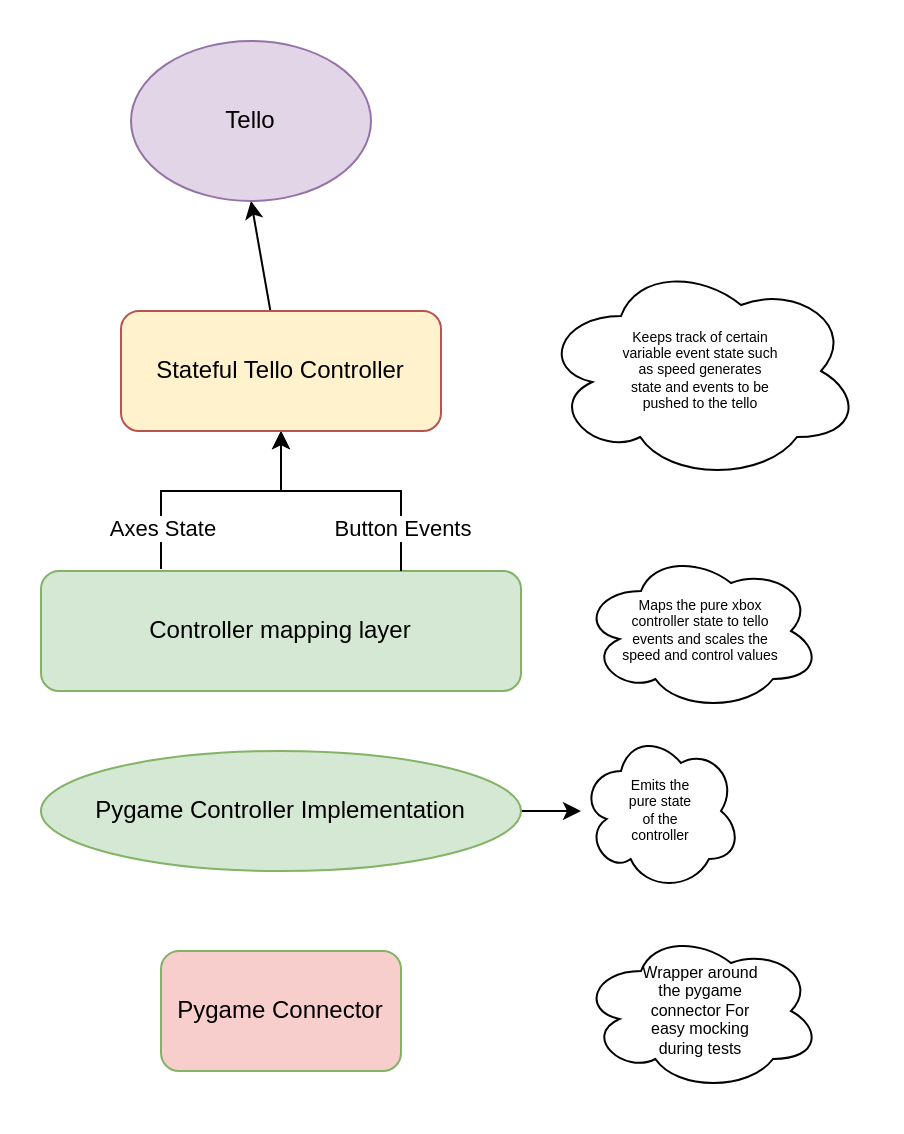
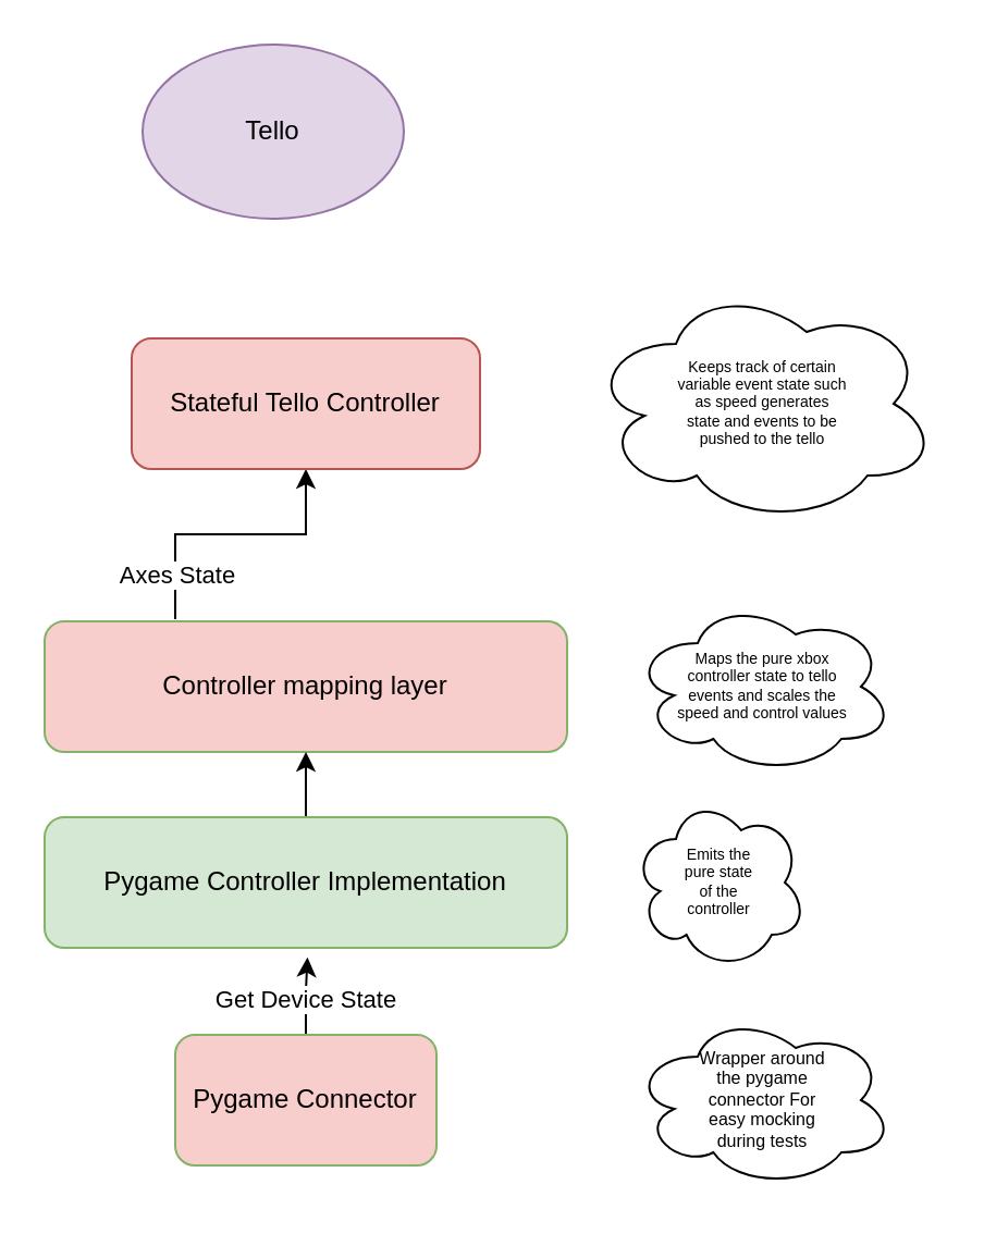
- <mxCell id="10" style="edgeStyle=none;html=1;entryX=0.5;entryY=1;entryDx=0;entryDy=0;" parent="1" source="11" target="18" edge="1"><mxGeometry relative="1" as="geometry" /></mxCell>
- <mxCell id="11" value="Stateful Tello Controller" style="rounded=1;whiteSpace=wrap;html=1;fillColor=#fff2cc;strokeColor=#b85450;" parent="1" vertex="1"><mxGeometry x="60" y="155" width="160" height="60" as="geometry" /></mxCell>
+ <mxCell id="11" value="Stateful Tello Controller" style="rounded=1;whiteSpace=wrap;html=1;fillColor=#f8cecc;strokeColor=#b85450;" parent="1" vertex="1"><mxGeometry x="60" y="155" width="160" height="60" as="geometry" /></mxCell>
- <mxCell id="8" style="edgeStyle=orthogonalEdgeStyle;rounded=0;orthogonalLoop=1;jettySize=auto;html=1;" parent="1" source="7" target="11" edge="1"><mxGeometry relative="1" as="geometry"><mxPoint x="140" y="225" as="targetPoint" /><Array as="points"><mxPoint x="200" y="245" /><mxPoint x="140" y="245" /></Array></mxGeometry></mxCell>
- <mxCell id="9" value="Button Events" style="edgeLabel;html=1;align=center;verticalAlign=middle;resizable=0;points=[];" parent="8" vertex="1" connectable="0"><mxGeometry x="-0.52" y="-1" relative="1" as="geometry"><mxPoint x="-1" y="9" as="offset" /></mxGeometry></mxCell>
- <mxCell id="7" value="Controller mapping layer" style="rounded=1;whiteSpace=wrap;html=1;fillColor=#d5e8d4;strokeColor=#82b366;" parent="1" vertex="1"><mxGeometry x="20" y="285" width="240" height="60" as="geometry" /></mxCell>
+ <mxCell id="7" value="Controller mapping layer" style="rounded=1;whiteSpace=wrap;html=1;fillColor=#f8cecc;strokeColor=#82b366;" parent="1" vertex="1"><mxGeometry x="20" y="285" width="240" height="60" as="geometry" /></mxCell>
- <mxCell id="16" value="Pygame Controller Implementation" style="ellipse;whiteSpace=wrap;html=1;fillColor=#d5e8d4;strokeColor=#82b366;" parent="1" vertex="1"><mxGeometry x="20" y="375" width="240" height="60" as="geometry" /></mxCell>
+ <mxCell id="16" value="Pygame Controller Implementation" style="rounded=1;whiteSpace=wrap;html=1;fillColor=#d5e8d4;strokeColor=#82b366;" parent="1" vertex="1"><mxGeometry x="20" y="375" width="240" height="60" as="geometry" /></mxCell>
- <mxCell id="15" style="edgeStyle=orthogonalEdgeStyle;rounded=0;orthogonalLoop=1;jettySize=auto;html=1;" parent="1" source="16" target="13" edge="1"><mxGeometry relative="1" as="geometry" /></mxCell>
+ <mxCell id="15" style="edgeStyle=orthogonalEdgeStyle;rounded=0;orthogonalLoop=1;jettySize=auto;html=1;entryX=0.5;entryY=1;entryDx=0;entryDy=0;" parent="1" source="16" target="7" edge="1"><mxGeometry relative="1" as="geometry" /></mxCell>
+ <mxCell id="2" style="edgeStyle=orthogonalEdgeStyle;rounded=0;orthogonalLoop=1;jettySize=auto;html=1;entryX=0.503;entryY=1.073;entryDx=0;entryDy=0;entryPerimeter=0;" parent="1" source="4" target="16" edge="1"><mxGeometry relative="1" as="geometry" /></mxCell>
+ <mxCell id="3" value="Get Device State" style="edgeLabel;html=1;align=center;verticalAlign=middle;resizable=0;points=[];" parent="2" vertex="1" connectable="0"><mxGeometry x="-0.086" y="1" relative="1" as="geometry"><mxPoint as="offset" /></mxGeometry></mxCell>
